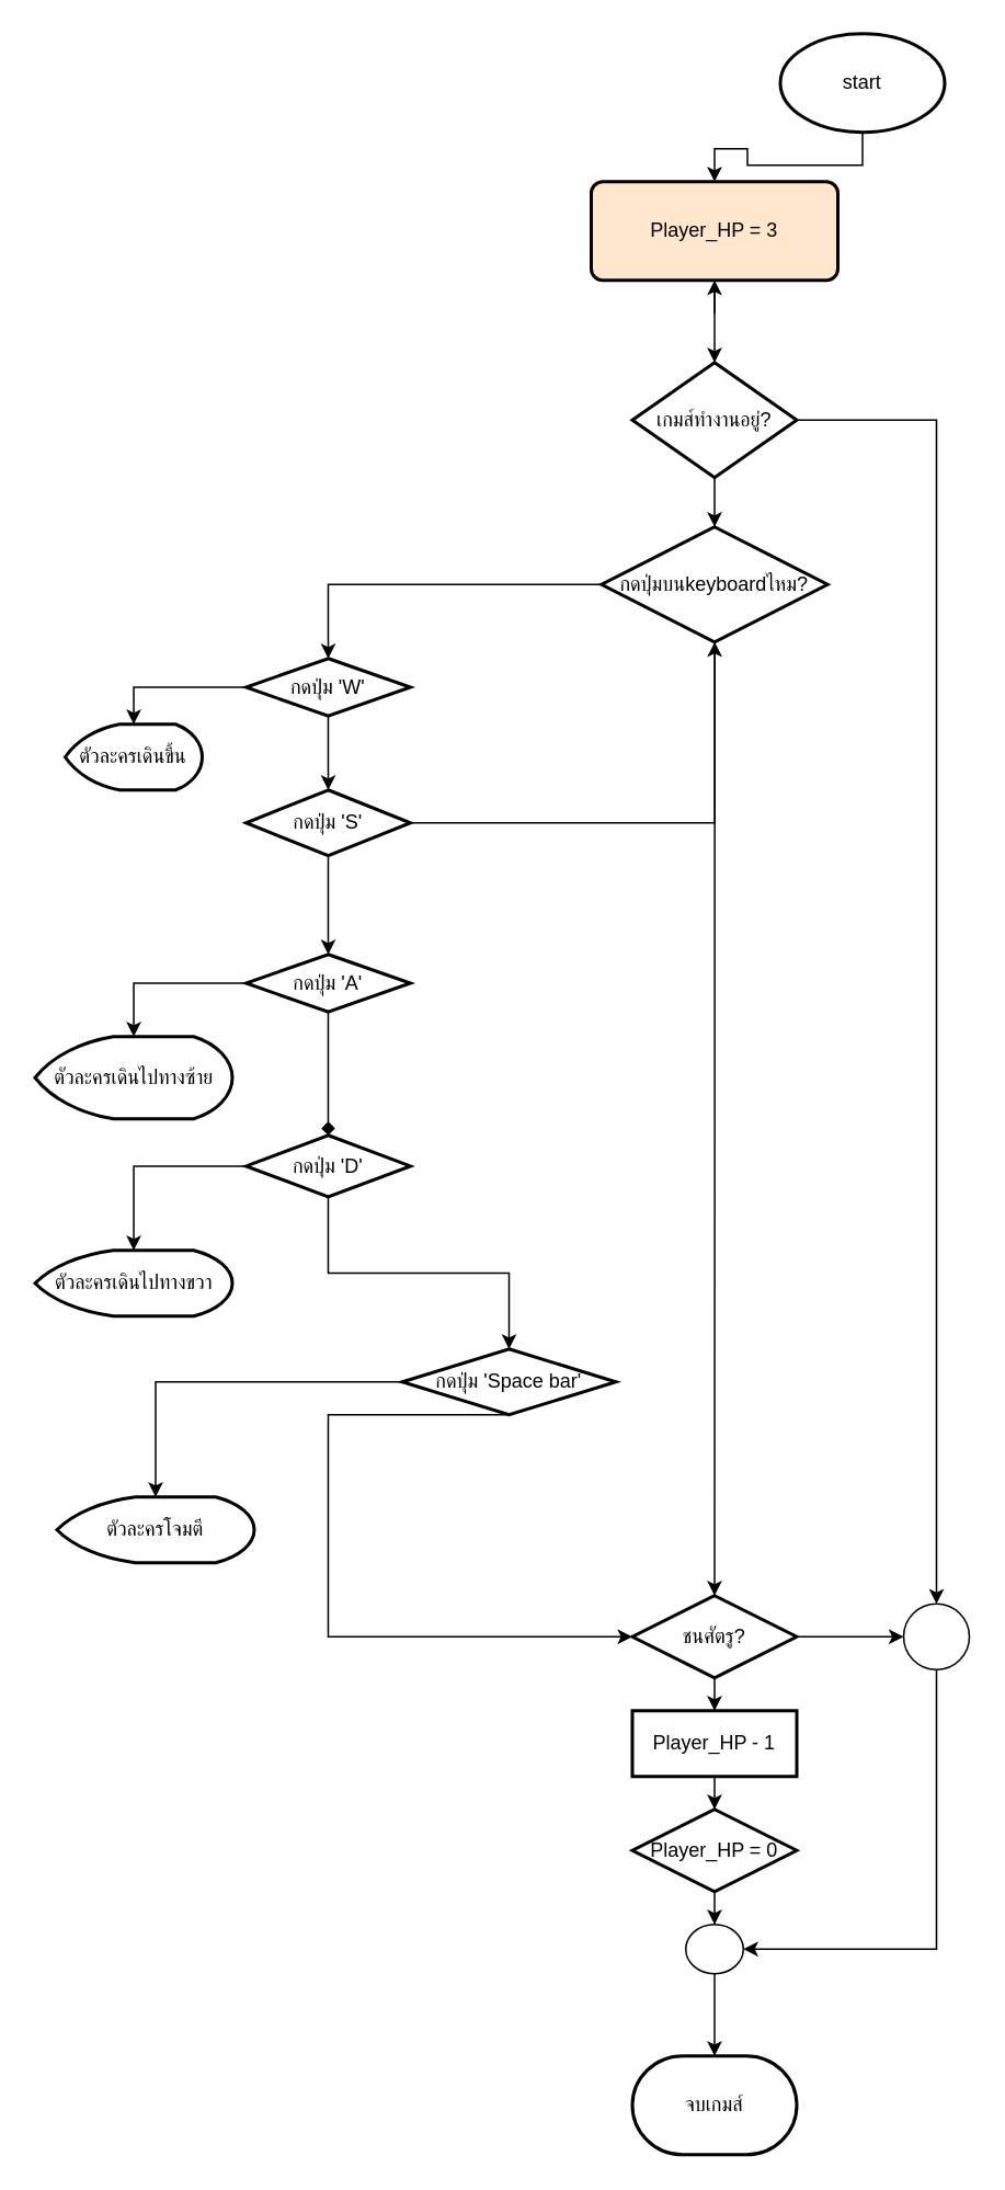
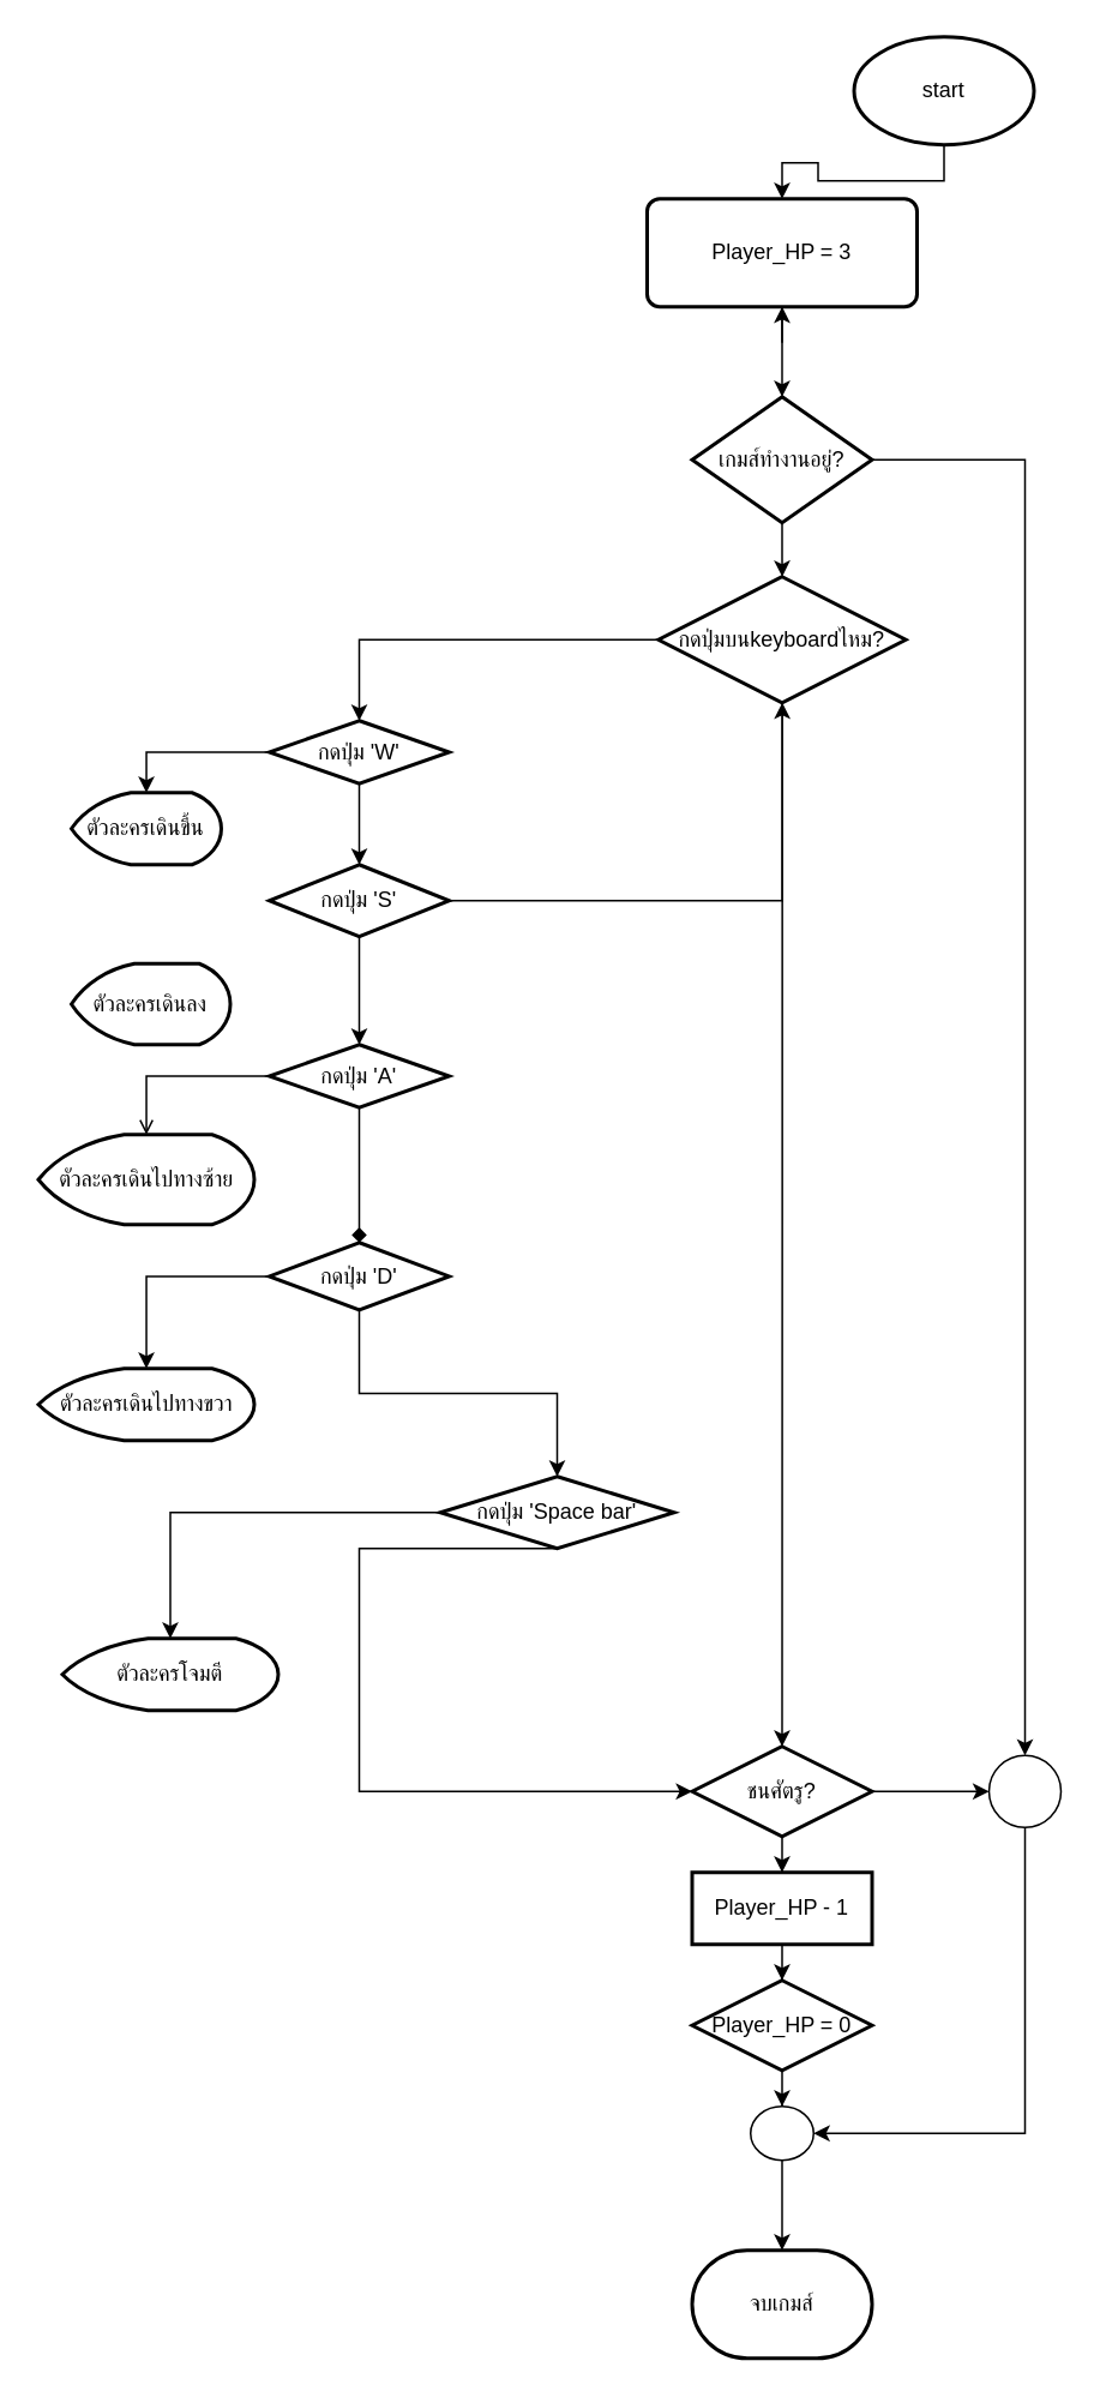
- <mxCell id="5" value="Player_HP = 3" style="rounded=1;whiteSpace=wrap;html=1;absoluteArcSize=1;arcSize=14;strokeWidth=2;fillColor=#ffe6cc;" parent="1" vertex="1"><mxGeometry x="359" y="110" width="150" height="60" as="geometry" /></mxCell>
+ <mxCell id="5" value="Player_HP = 3" style="rounded=1;whiteSpace=wrap;html=1;absoluteArcSize=1;arcSize=14;strokeWidth=2;" parent="1" vertex="1"><mxGeometry x="359" y="110" width="150" height="60" as="geometry" /></mxCell>
+ <mxCell id="20" value="ตัวละครเดินลง" style="strokeWidth=2;html=1;shape=mxgraph.flowchart.display;whiteSpace=wrap;" parent="1" vertex="1"><mxGeometry y="535" width="88.34" height="45" as="geometry" x="39" /></mxCell>
- <mxCell id="21" value="" style="edgeStyle=orthogonalEdgeStyle;rounded=0;orthogonalLoop=1;jettySize=auto;html=1;" parent="1" source="23" target="24" edge="1"><mxGeometry relative="1" as="geometry"><mxPoint x="83" y="650" as="targetPoint" /></mxGeometry></mxCell>
+ <mxCell id="21" value="" style="edgeStyle=orthogonalEdgeStyle;rounded=0;orthogonalLoop=1;jettySize=auto;html=1;endArrow=open;" parent="1" source="23" target="24" edge="1"><mxGeometry relative="1" as="geometry"><mxPoint x="83" y="650" as="targetPoint" /></mxGeometry></mxCell>
